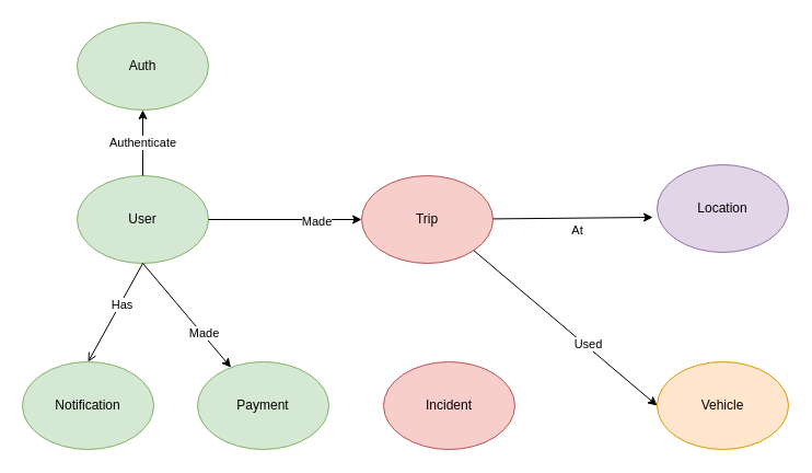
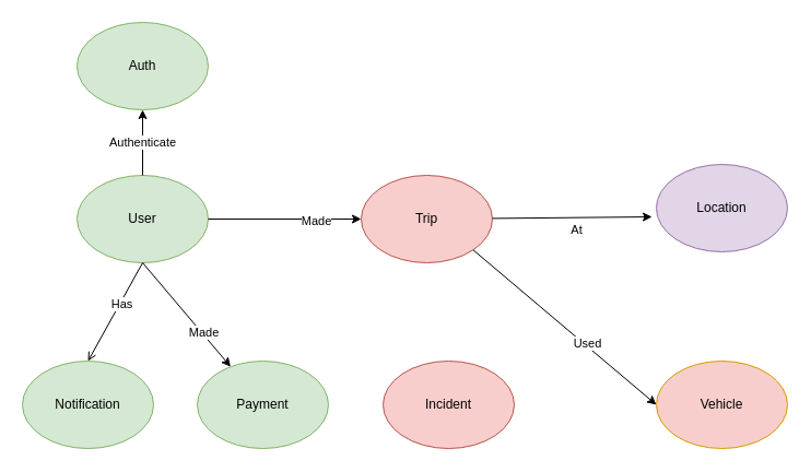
- <mxCell id="5" value="Vehicle" style="ellipse;whiteSpace=wrap;html=1;fillColor=#ffe6cc;strokeColor=#d79b00;" vertex="1" parent="1"><mxGeometry x="600" y="330" width="120" height="80" as="geometry" /></mxCell>
+ <mxCell id="5" value="Vehicle" style="ellipse;whiteSpace=wrap;html=1;fillColor=#f8cecc;strokeColor=#d79b00;" vertex="1" parent="1"><mxGeometry x="600" y="330" width="120" height="80" as="geometry" /></mxCell>
